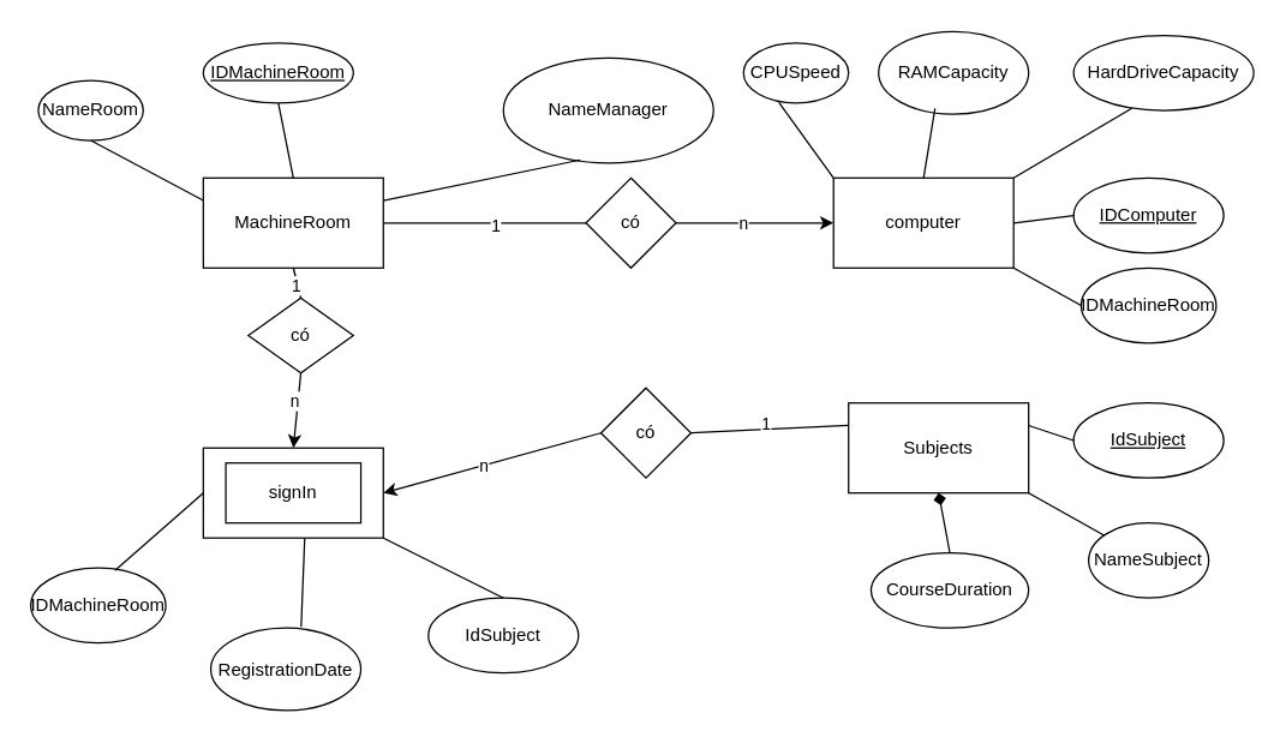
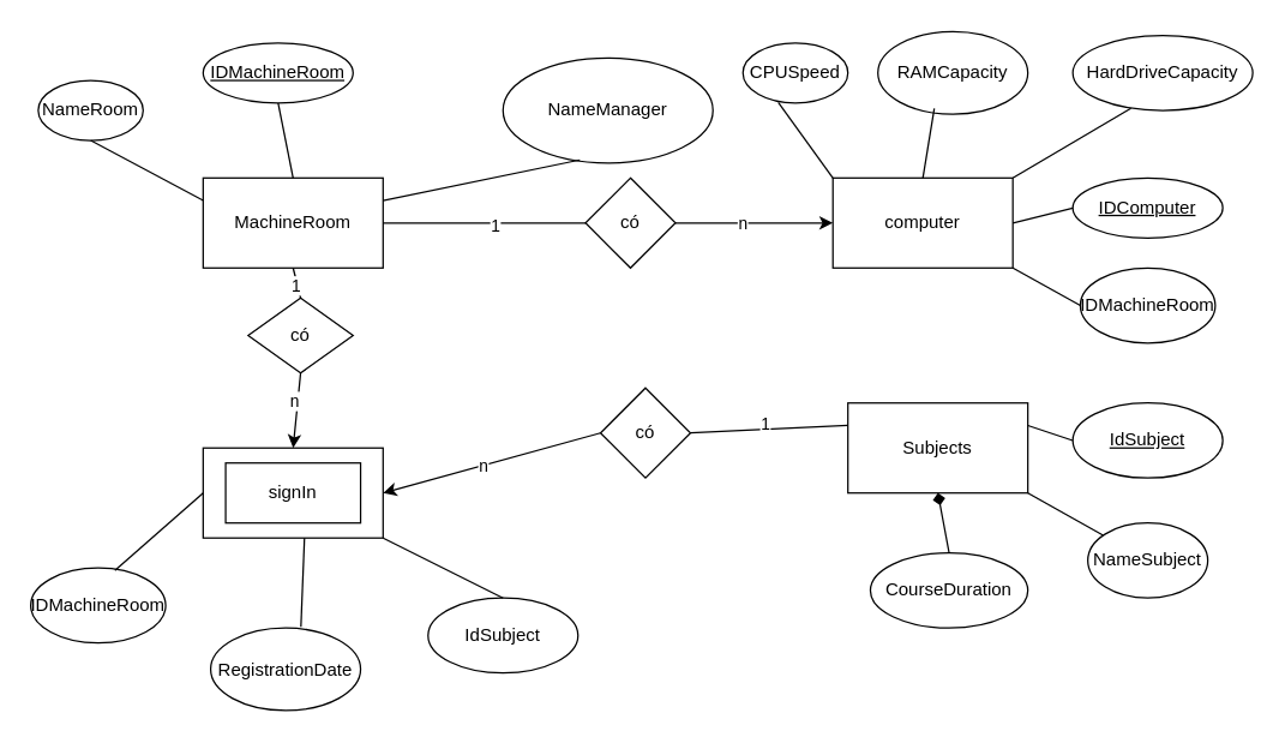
- <mxCell id="10" value="&lt;u&gt;IDComputer&lt;/u&gt;" style="ellipse;whiteSpace=wrap;html=1;" vertex="1" parent="1"><mxGeometry x="715" y="118" width="100" height="50" as="geometry" /></mxCell>
+ <mxCell id="10" value="&lt;u&gt;IDComputer&lt;/u&gt;" style="ellipse;whiteSpace=wrap;html=1;" vertex="1" parent="1"><mxGeometry x="715" y="118" width="100" height="40" as="geometry" /></mxCell>
